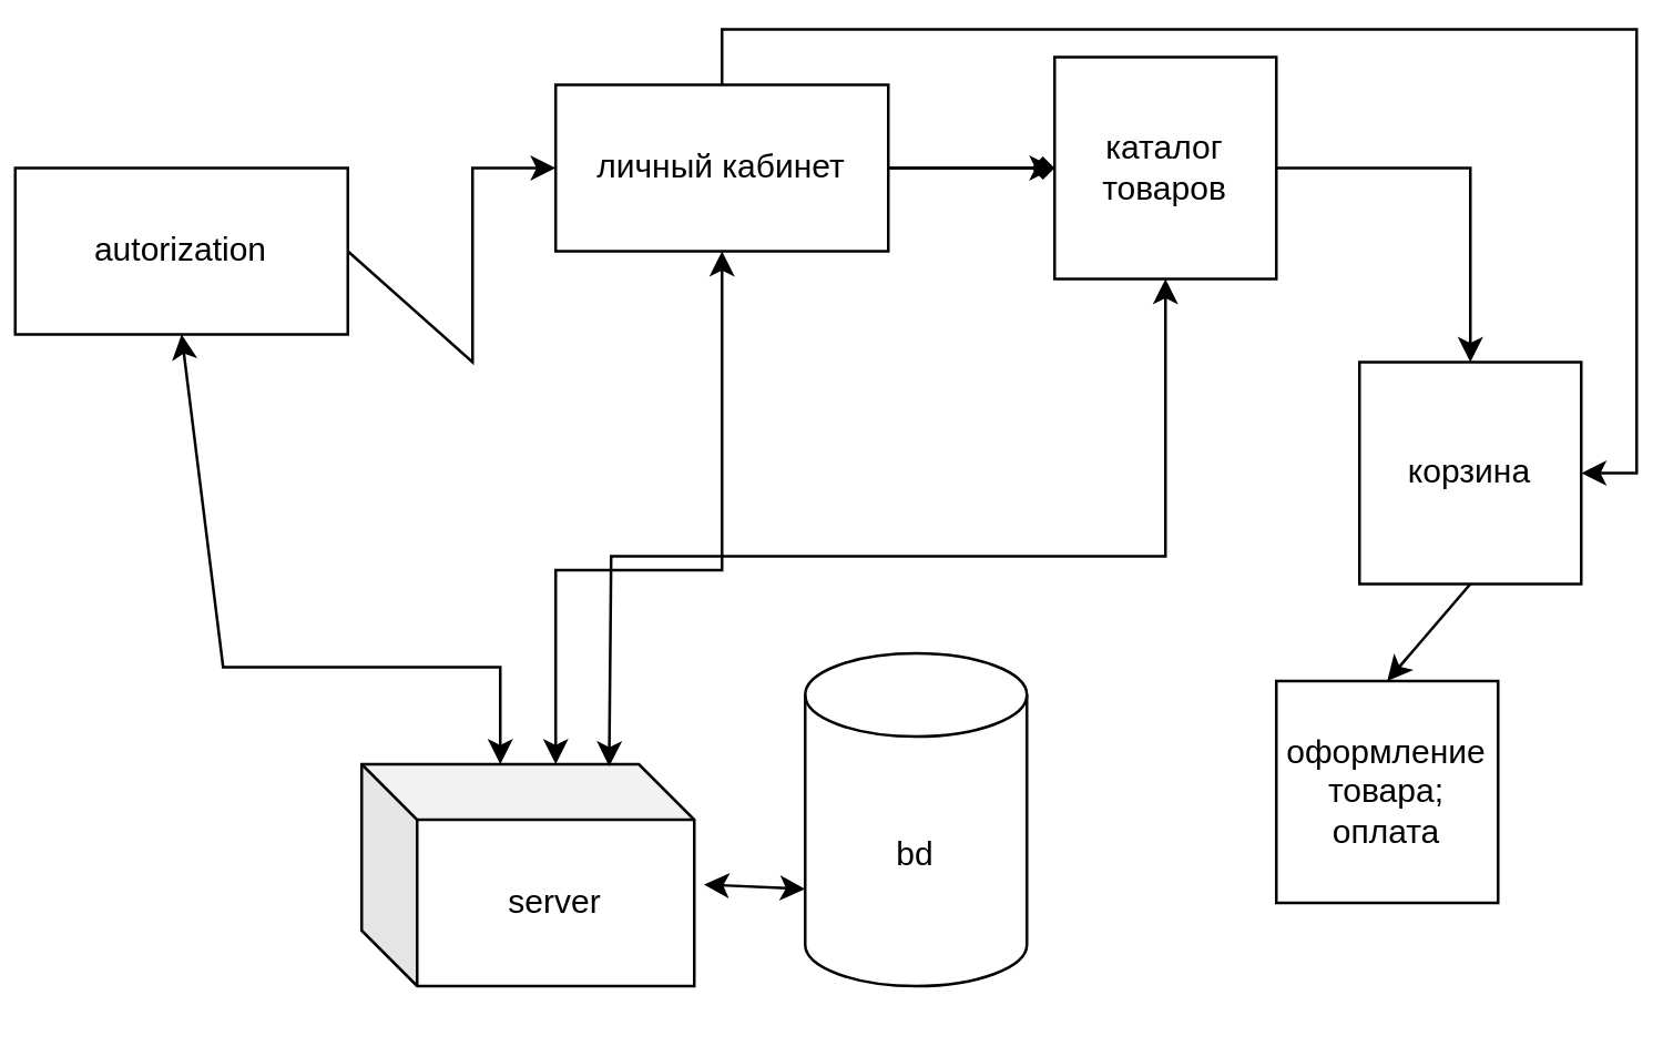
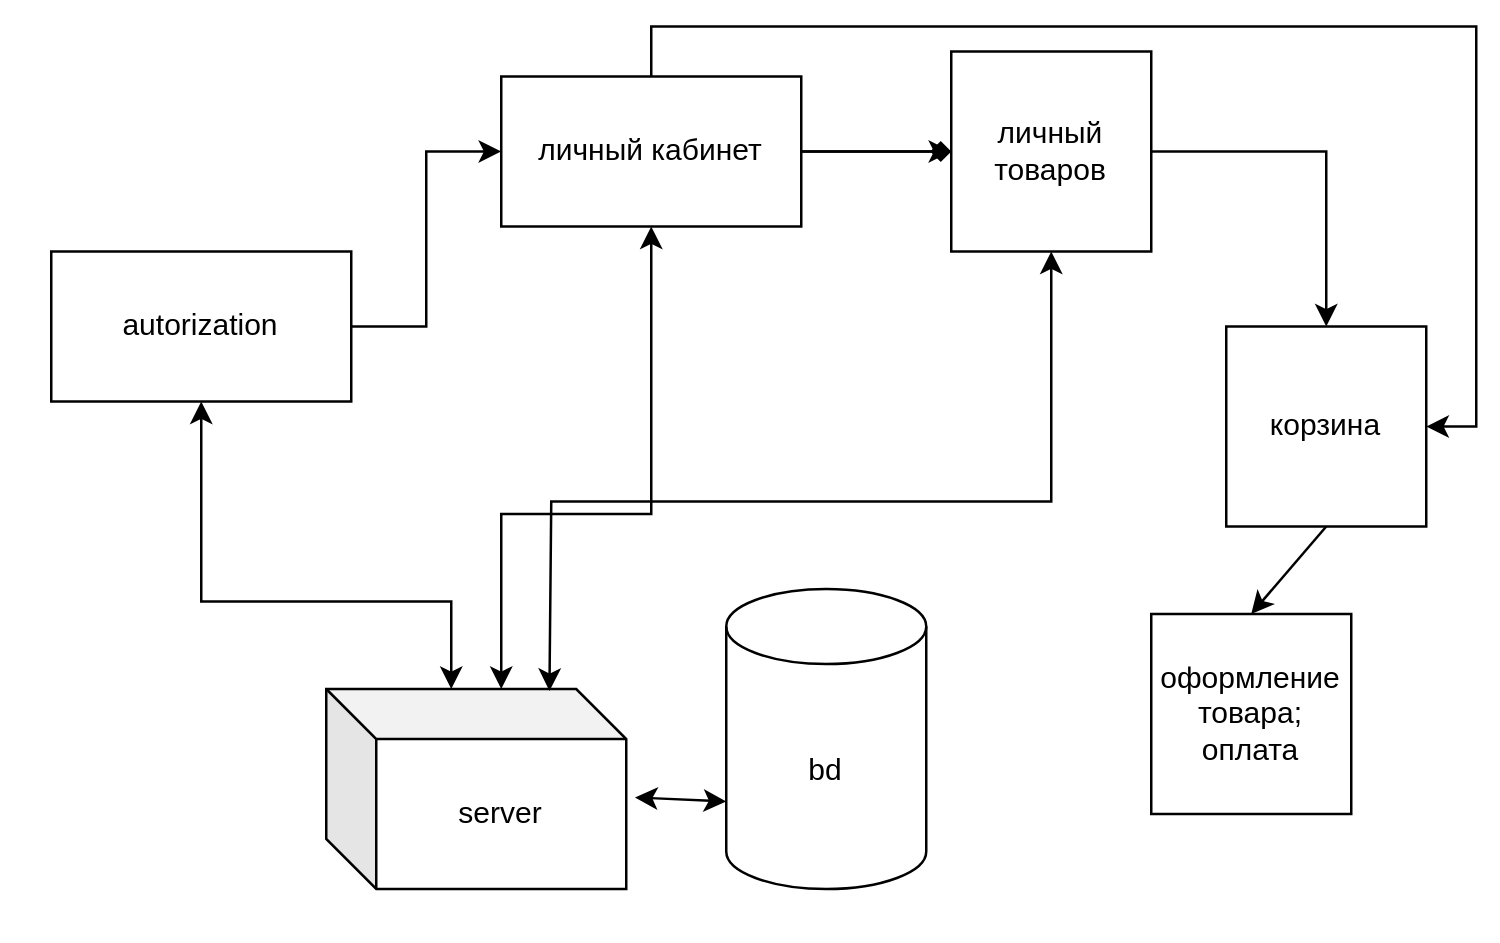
- <mxCell id="12" value="каталог товаров" style="whiteSpace=wrap;html=1;aspect=fixed;" vertex="1" parent="1"><mxGeometry x="380" y="20" width="80" height="80" as="geometry" /></mxCell>
+ <mxCell id="12" value="личный товаров" style="whiteSpace=wrap;html=1;aspect=fixed;" vertex="1" parent="1"><mxGeometry x="380" y="20" width="80" height="80" as="geometry" /></mxCell>
- <mxCell id="2" value="autorizatio&lt;span style=&quot;background-color: initial;&quot;&gt;n&lt;/span&gt;" style="rounded=0;whiteSpace=wrap;html=1;" vertex="1" parent="1"><mxGeometry x="5" y="60" width="120" height="60" as="geometry" /></mxCell>
+ <mxCell id="2" value="autorizatio&lt;span style=&quot;background-color: initial;&quot;&gt;n&lt;/span&gt;" style="rounded=0;whiteSpace=wrap;html=1;" vertex="1" parent="1"><mxGeometry x="20" y="100" width="120" height="60" as="geometry" /></mxCell>
